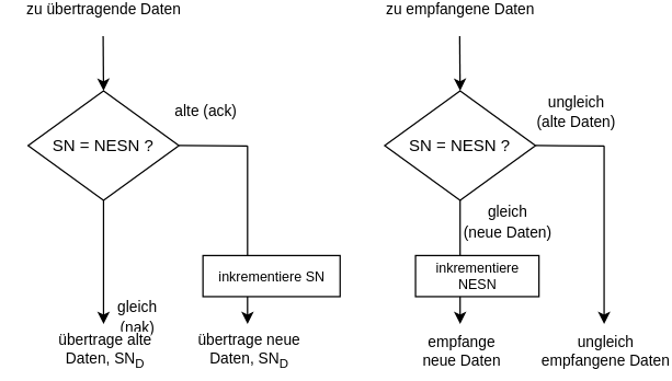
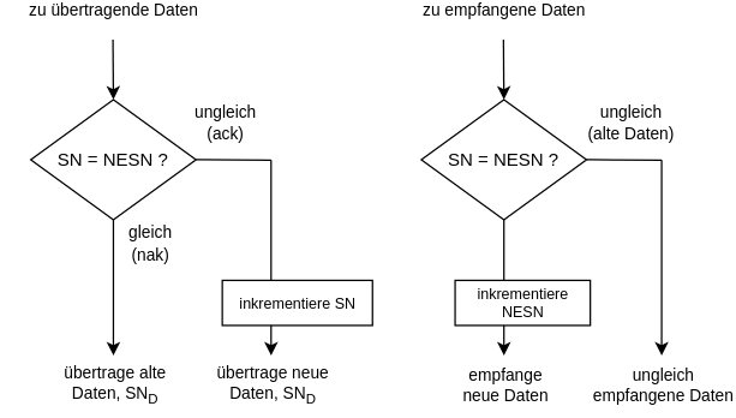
- <mxCell id="8" value="&lt;font style=&quot;font-size: 11px&quot;&gt;alte (ack)&lt;/font&gt;" style="text;html=1;strokeColor=none;fillColor=none;align=center;verticalAlign=middle;whiteSpace=wrap;rounded=0;" vertex="1" parent="1"><mxGeometry x="120" y="60.72" width="60" height="30" as="geometry" /></mxCell>
+ <mxCell id="8" value="&lt;font style=&quot;font-size: 11px&quot;&gt;ungleich (ack)&lt;/font&gt;" style="text;html=1;strokeColor=none;fillColor=none;align=center;verticalAlign=middle;whiteSpace=wrap;rounded=0;" vertex="1" parent="1"><mxGeometry x="120" y="60.72" width="60" height="30" as="geometry" /></mxCell>
- <mxCell id="21" value="&lt;font style=&quot;font-size: 11px&quot;&gt;gleich&lt;br&gt;(neue Daten)&lt;/font&gt;" style="text;html=1;strokeColor=none;fillColor=none;align=center;verticalAlign=middle;whiteSpace=wrap;rounded=0;" vertex="1" parent="1"><mxGeometry x="335" y="140.72" width="70" height="30" as="geometry" /></mxCell>
- <mxCell id="10" value="&lt;font style=&quot;font-size: 11px&quot;&gt;gleich&lt;br&gt;(nak)&lt;/font&gt;" style="text;html=1;strokeColor=none;fillColor=none;align=center;verticalAlign=middle;whiteSpace=wrap;rounded=0;" vertex="1" parent="1"><mxGeometry x="70" y="210.72" width="60" height="30" as="geometry" /></mxCell>
+ <mxCell id="10" value="&lt;font style=&quot;font-size: 11px&quot;&gt;gleich&lt;br&gt;(nak)&lt;/font&gt;" style="text;html=1;strokeColor=none;fillColor=none;align=center;verticalAlign=middle;whiteSpace=wrap;rounded=0;" vertex="1" parent="1"><mxGeometry x="70" y="140.72" width="60" height="30" as="geometry" /></mxCell>
